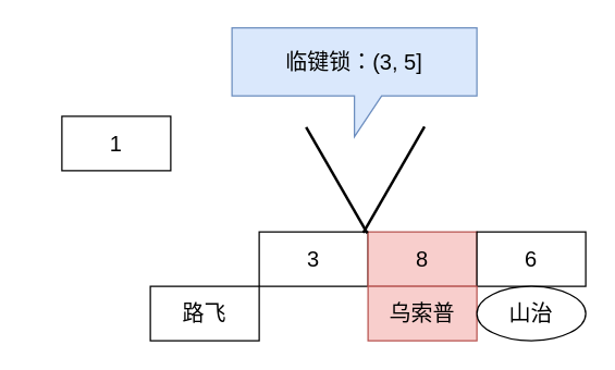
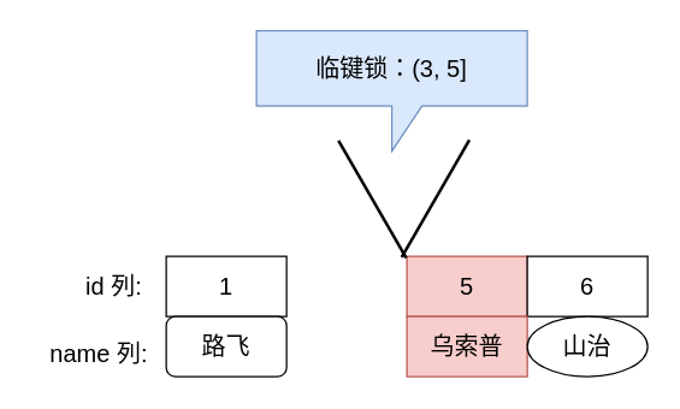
- <mxCell id="2" value="1" style="rounded=0;whiteSpace=wrap;html=1;fontSize=16;" vertex="1" parent="1"><mxGeometry x="45" y="85" width="80" height="40" as="geometry" /></mxCell>
+ <mxCell id="2" value="1" style="rounded=0;whiteSpace=wrap;html=1;fontSize=16;" vertex="1" parent="1"><mxGeometry x="110" y="170" width="80" height="40" as="geometry" /></mxCell>
+ <mxCell id="9" value="id 列:" style="text;html=1;align=center;verticalAlign=middle;resizable=0;points=[];autosize=1;strokeColor=none;fillColor=none;fontSize=16;" vertex="1" parent="1"><mxGeometry x="45" y="175" width="60" height="30" as="geometry" /></mxCell>
- <mxCell id="3" value="3" style="rounded=0;whiteSpace=wrap;html=1;fontSize=16;" vertex="1" parent="1"><mxGeometry x="190" y="170" width="80" height="40" as="geometry" /></mxCell>
- <mxCell id="4" value="8" style="rounded=0;whiteSpace=wrap;html=1;fontSize=16;fillColor=#f8cecc;strokeColor=#b85450;" vertex="1" parent="1"><mxGeometry x="270" y="170" width="80" height="40" as="geometry" /></mxCell>
+ <mxCell id="4" value="5" style="rounded=0;whiteSpace=wrap;html=1;fontSize=16;fillColor=#f8cecc;strokeColor=#b85450;" vertex="1" parent="1"><mxGeometry x="270" y="170" width="80" height="40" as="geometry" /></mxCell>
- <mxCell id="6" value="路飞" style="rounded=0;whiteSpace=wrap;html=1;fontSize=16;" vertex="1" parent="1"><mxGeometry x="110" y="210" width="80" height="40" as="geometry" /></mxCell>
+ <mxCell id="6" value="路飞" style="whiteSpace=wrap;html=1;fontSize=16;rounded=1;" vertex="1" parent="1"><mxGeometry x="110" y="210" width="80" height="40" as="geometry" /></mxCell>
+ <mxCell id="10" value="name 列:" style="text;html=1;align=center;verticalAlign=middle;resizable=0;points=[];autosize=1;strokeColor=none;fillColor=none;fontSize=16;" vertex="1" parent="1"><mxGeometry x="20" y="220" width="90" height="30" as="geometry" /></mxCell>
